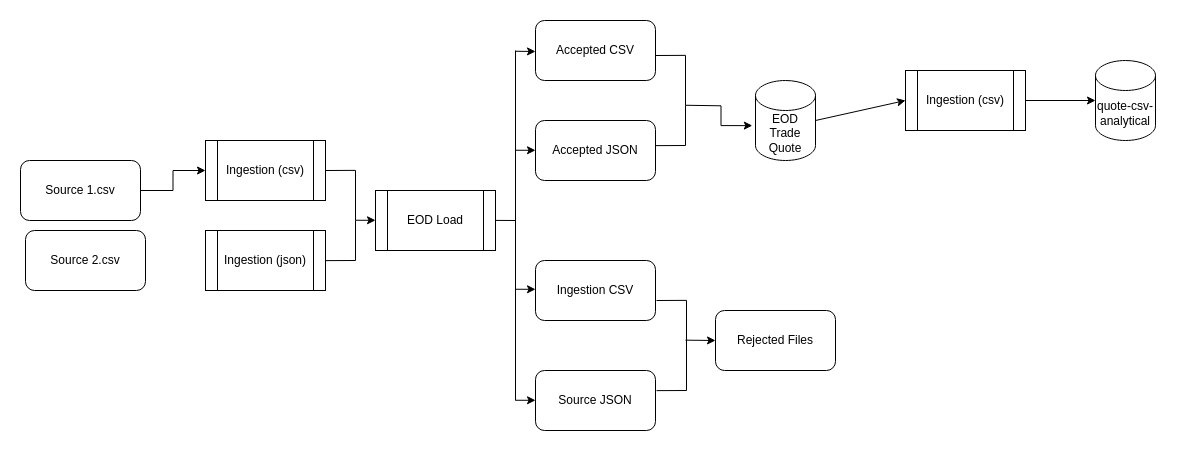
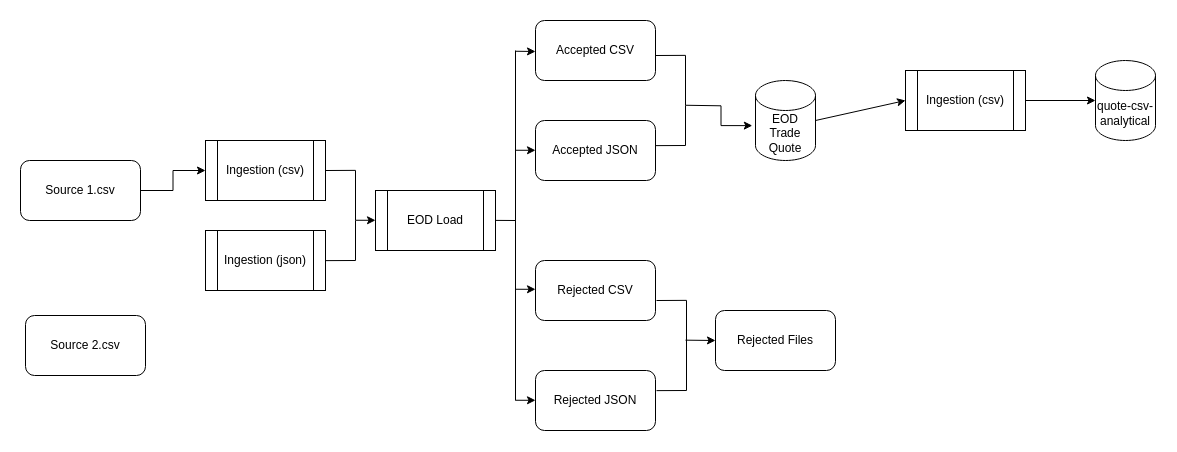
- <mxCell id="4" value="Source 2.csv" style="rounded=1;whiteSpace=wrap;html=1;" vertex="1" parent="1"><mxGeometry x="25" y="230" width="120" height="60" as="geometry" /></mxCell>
+ <mxCell id="4" value="Source 2.csv" style="rounded=1;whiteSpace=wrap;html=1;" vertex="1" parent="1"><mxGeometry x="25" y="315" width="120" height="60" as="geometry" /></mxCell>
- <mxCell id="11" value="Ingestion CSV" style="rounded=1;whiteSpace=wrap;html=1;" vertex="1" parent="1"><mxGeometry x="535" y="260" width="120" height="60" as="geometry" /></mxCell>
+ <mxCell id="11" value="Rejected CSV" style="rounded=1;whiteSpace=wrap;html=1;" vertex="1" parent="1"><mxGeometry x="535" y="260" width="120" height="60" as="geometry" /></mxCell>
- <mxCell id="10" value="Source JSON" style="rounded=1;whiteSpace=wrap;html=1;" vertex="1" parent="1"><mxGeometry x="535" y="370" width="120" height="60" as="geometry" /></mxCell>
+ <mxCell id="10" value="Rejected JSON" style="rounded=1;whiteSpace=wrap;html=1;" vertex="1" parent="1"><mxGeometry x="535" y="370" width="120" height="60" as="geometry" /></mxCell>
